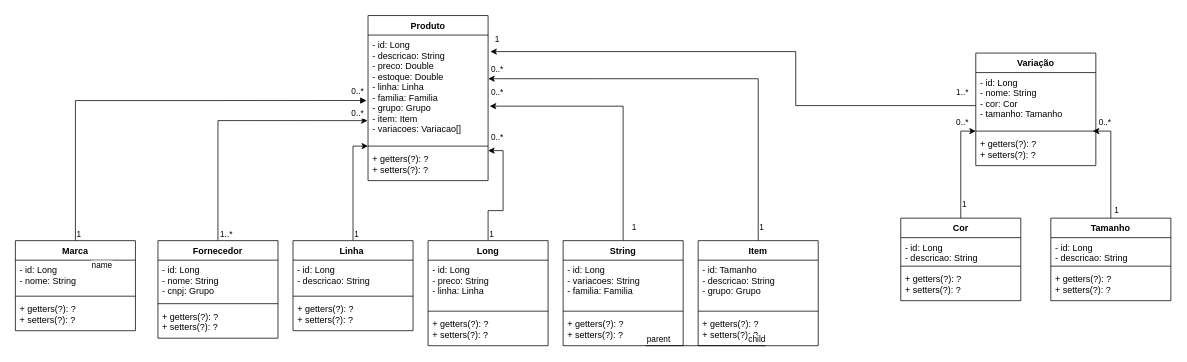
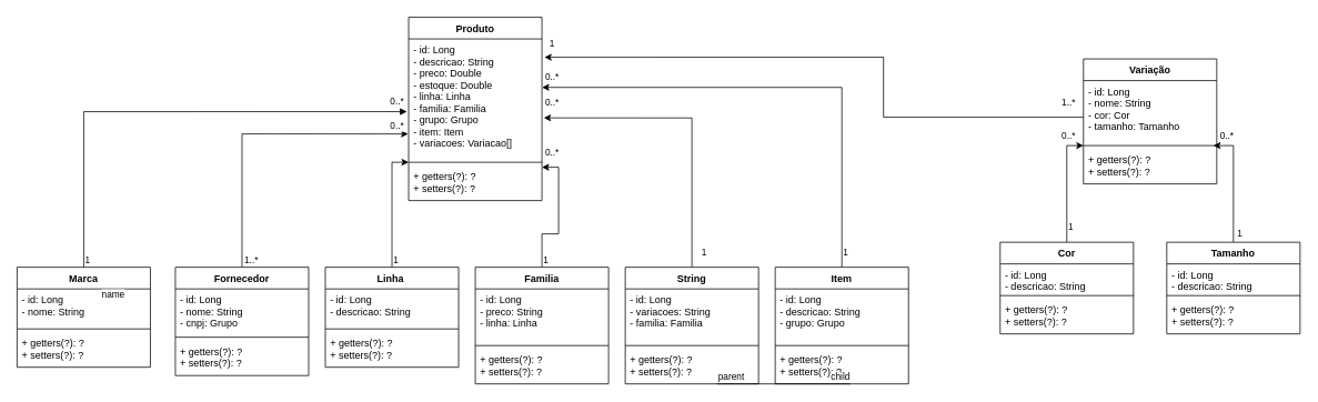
- <mxCell id="34" value="Long" style="swimlane;fontStyle=1;align=center;verticalAlign=top;childLayout=stackLayout;horizontal=1;startSize=26;horizontalStack=0;resizeParent=1;resizeParentMax=0;resizeLast=0;collapsible=1;marginBottom=0;" parent="1" vertex="1"><mxGeometry x="570" y="320" width="160" height="140" as="geometry" /></mxCell>
+ <mxCell id="34" value="Familia" style="swimlane;fontStyle=1;align=center;verticalAlign=top;childLayout=stackLayout;horizontal=1;startSize=26;horizontalStack=0;resizeParent=1;resizeParentMax=0;resizeLast=0;collapsible=1;marginBottom=0;" parent="1" vertex="1"><mxGeometry x="570" y="320" width="160" height="140" as="geometry" /></mxCell>
- <mxCell id="25" value="- id: Tamanho&#10;- descricao: String&#10;- grupo: Grupo" style="text;strokeColor=none;fillColor=none;align=left;verticalAlign=top;spacingLeft=4;spacingRight=4;overflow=hidden;rotatable=0;points=[[0,0.5],[1,0.5]];portConstraint=eastwest;" parent="24" vertex="1"><mxGeometry y="26" width="160" height="64" as="geometry" /></mxCell>
+ <mxCell id="25" value="- id: Long&#10;- descricao: String&#10;- grupo: Grupo" style="text;strokeColor=none;fillColor=none;align=left;verticalAlign=top;spacingLeft=4;spacingRight=4;overflow=hidden;rotatable=0;points=[[0,0.5],[1,0.5]];portConstraint=eastwest;" parent="24" vertex="1"><mxGeometry y="26" width="160" height="64" as="geometry" /></mxCell>
